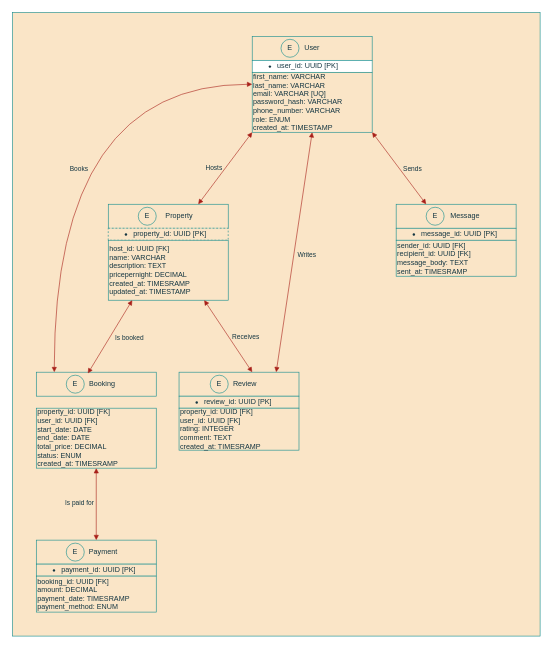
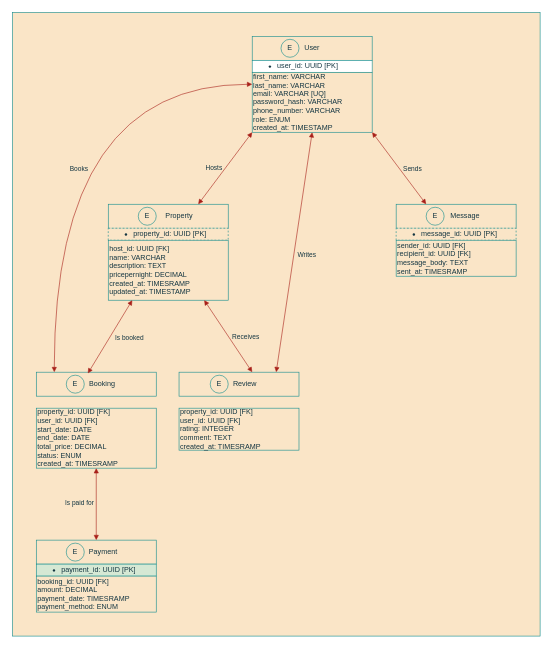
- <mxCell id="15" value="&lt;ul&gt;&lt;li&gt;message_id: UUID [PK]&lt;/li&gt;&lt;/ul&gt;" style="rounded=0;whiteSpace=wrap;html=1;align=left;labelBackgroundColor=none;fillColor=#FAE5C7;strokeColor=#0F8B8D;fontColor=#143642;" vertex="1" parent="13"><mxGeometry y="40" width="200" height="20" as="geometry" /></mxCell>
+ <mxCell id="15" value="&lt;ul&gt;&lt;li&gt;message_id: UUID [PK]&lt;/li&gt;&lt;/ul&gt;" style="rounded=0;whiteSpace=wrap;html=1;align=left;labelBackgroundColor=none;fillColor=#FAE5C7;strokeColor=#0F8B8D;fontColor=#143642;dashed=1;" vertex="1" parent="13"><mxGeometry y="40" width="200" height="20" as="geometry" /></mxCell>
- <mxCell id="20" value="&lt;ul&gt;&lt;li&gt;review_id: UUID [PK]&lt;/li&gt;&lt;/ul&gt;" style="rounded=0;whiteSpace=wrap;html=1;align=left;labelBackgroundColor=none;fillColor=#FAE5C7;strokeColor=#0F8B8D;fontColor=#143642;" vertex="1" parent="18"><mxGeometry y="40" width="200" height="20" as="geometry" /></mxCell>
- <mxCell id="29" value="&lt;ul&gt;&lt;li&gt;payment_id: UUID [PK]&lt;/li&gt;&lt;/ul&gt;" style="rounded=0;whiteSpace=wrap;html=1;align=left;labelBackgroundColor=none;fillColor=#FAE5C7;strokeColor=#0F8B8D;fontColor=#143642;" vertex="1" parent="27"><mxGeometry y="40" width="200" height="20" as="geometry" /></mxCell>
+ <mxCell id="29" value="&lt;ul&gt;&lt;li&gt;payment_id: UUID [PK]&lt;/li&gt;&lt;/ul&gt;" style="rounded=0;whiteSpace=wrap;html=1;align=left;labelBackgroundColor=none;fillColor=#d5e8d4;strokeColor=#0F8B8D;fontColor=#143642;" vertex="1" parent="27"><mxGeometry y="40" width="200" height="20" as="geometry" /></mxCell>
